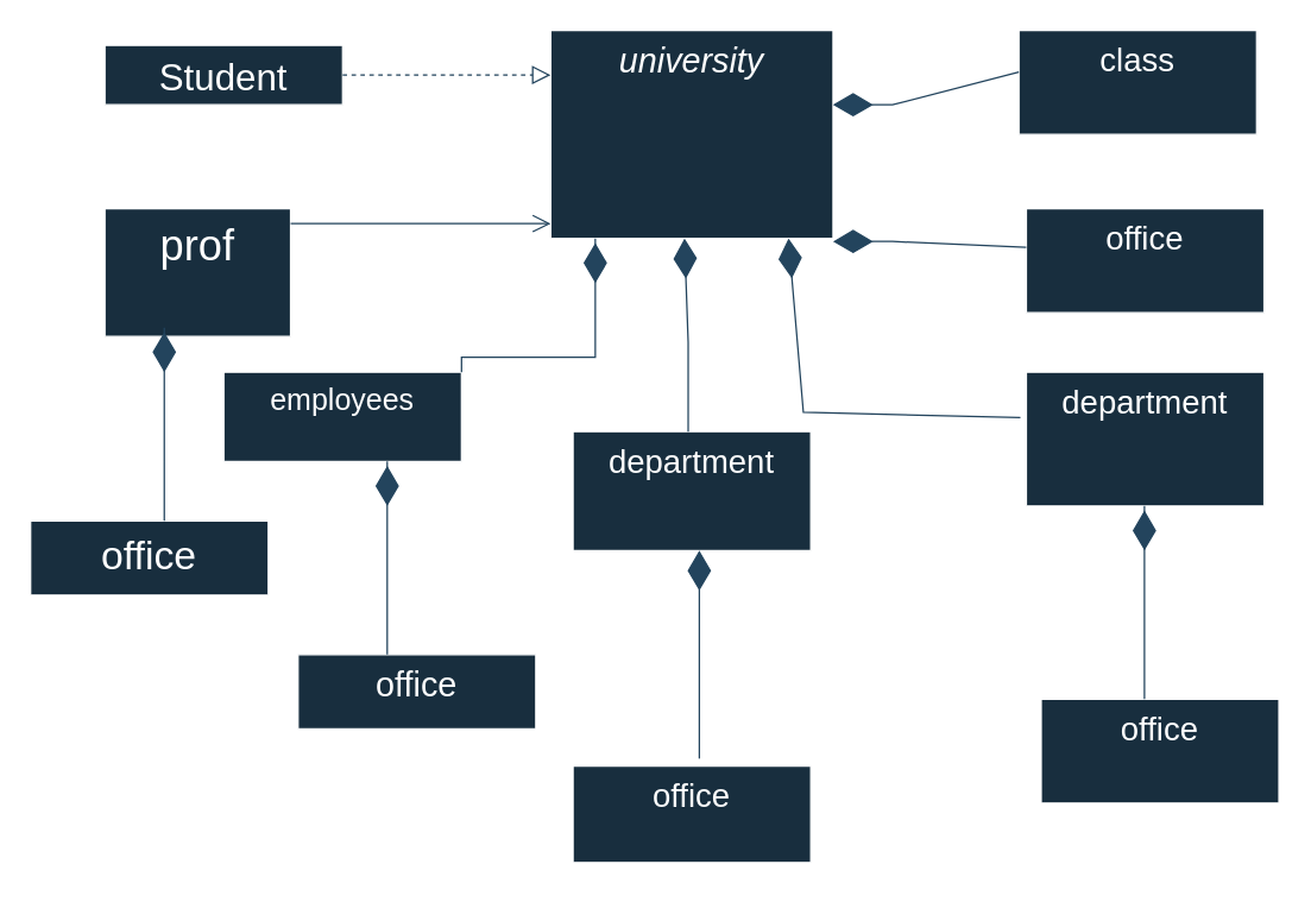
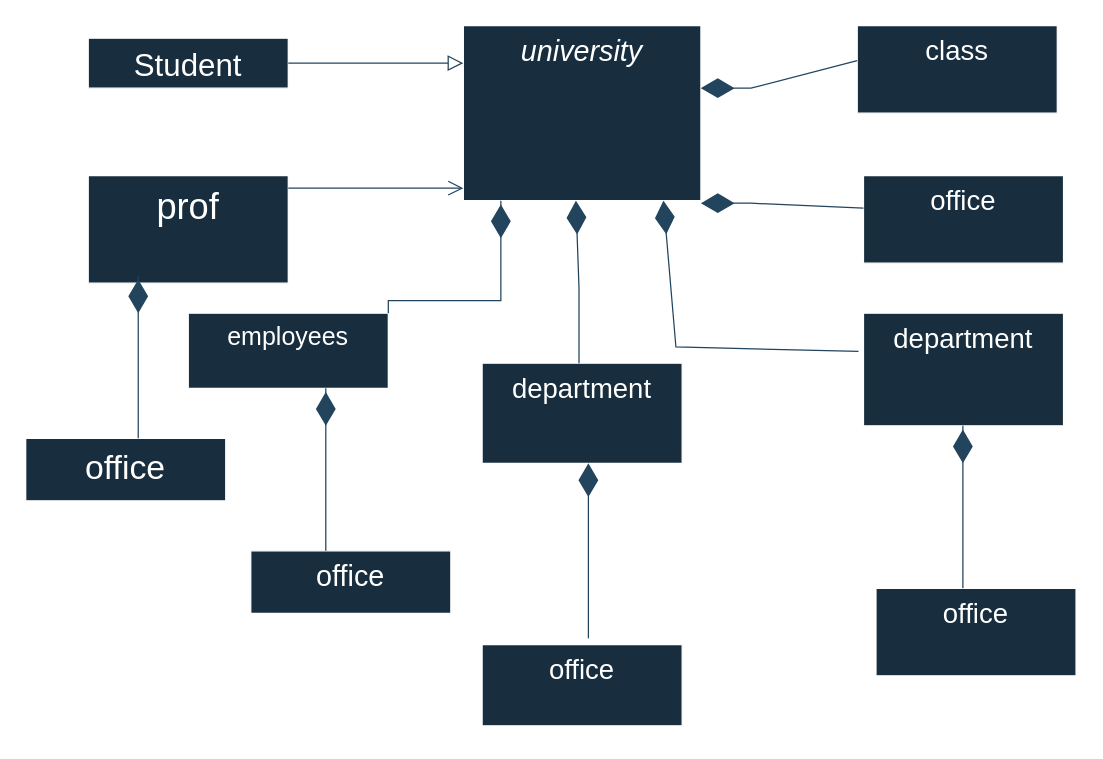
- <mxCell id="4" value="" style="endArrow=block;endSize=10;endFill=0;shadow=0;strokeWidth=1;rounded=0;edgeStyle=elbowEdgeStyle;elbow=vertical;labelBackgroundColor=none;strokeColor=#23445D;fontColor=default;dashed=1;" parent="1" source="3" target="2" edge="1"><mxGeometry width="160" relative="1" as="geometry"><mxPoint x="360" y="203" as="sourcePoint" /><mxPoint x="360" y="203" as="targetPoint" /></mxGeometry></mxCell>
+ <mxCell id="4" value="" style="endArrow=block;endSize=10;endFill=0;shadow=0;strokeWidth=1;rounded=0;edgeStyle=elbowEdgeStyle;elbow=vertical;labelBackgroundColor=none;strokeColor=#23445D;fontColor=default;" parent="1" source="3" target="2" edge="1"><mxGeometry width="160" relative="1" as="geometry"><mxPoint x="360" y="203" as="sourcePoint" /><mxPoint x="360" y="203" as="targetPoint" /></mxGeometry></mxCell>
- <mxCell id="5" value="prof" style="swimlane;fontStyle=0;align=center;verticalAlign=top;childLayout=stackLayout;horizontal=1;startSize=86;horizontalStack=0;resizeParent=1;resizeLast=0;collapsible=1;marginBottom=0;rounded=0;shadow=0;strokeWidth=1;fontSize=29;labelBackgroundColor=none;fillColor=#182E3E;strokeColor=#FFFFFF;fontColor=#FFFFFF;" parent="1" vertex="1"><mxGeometry x="70" y="140" width="125" height="86" as="geometry"><mxRectangle x="340" y="380" width="170" height="26" as="alternateBounds" /></mxGeometry></mxCell>
+ <mxCell id="5" value="prof" style="swimlane;fontStyle=0;align=center;verticalAlign=top;childLayout=stackLayout;horizontal=1;startSize=86;horizontalStack=0;resizeParent=1;resizeLast=0;collapsible=1;marginBottom=0;rounded=0;shadow=0;strokeWidth=1;fontSize=29;labelBackgroundColor=none;fillColor=#182E3E;strokeColor=#FFFFFF;fontColor=#FFFFFF;" parent="1" vertex="1"><mxGeometry x="70" y="140" width="160" height="86" as="geometry"><mxRectangle x="340" y="380" width="170" height="26" as="alternateBounds" /></mxGeometry></mxCell>
